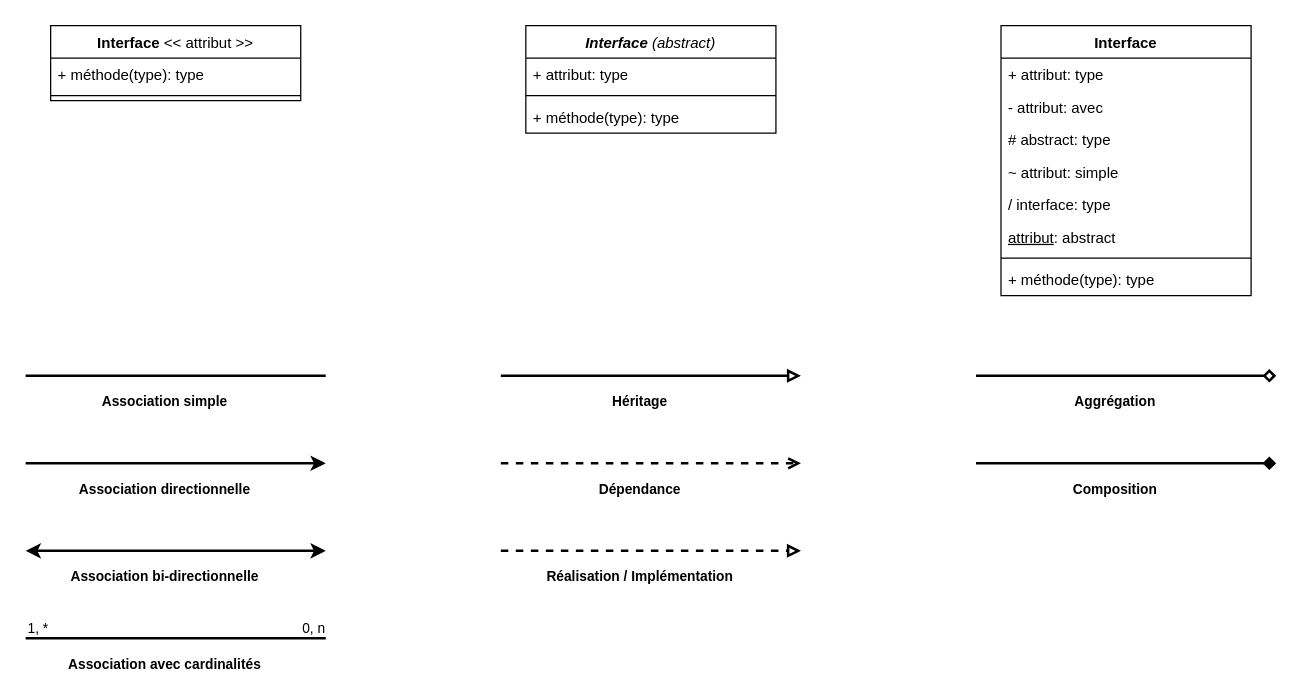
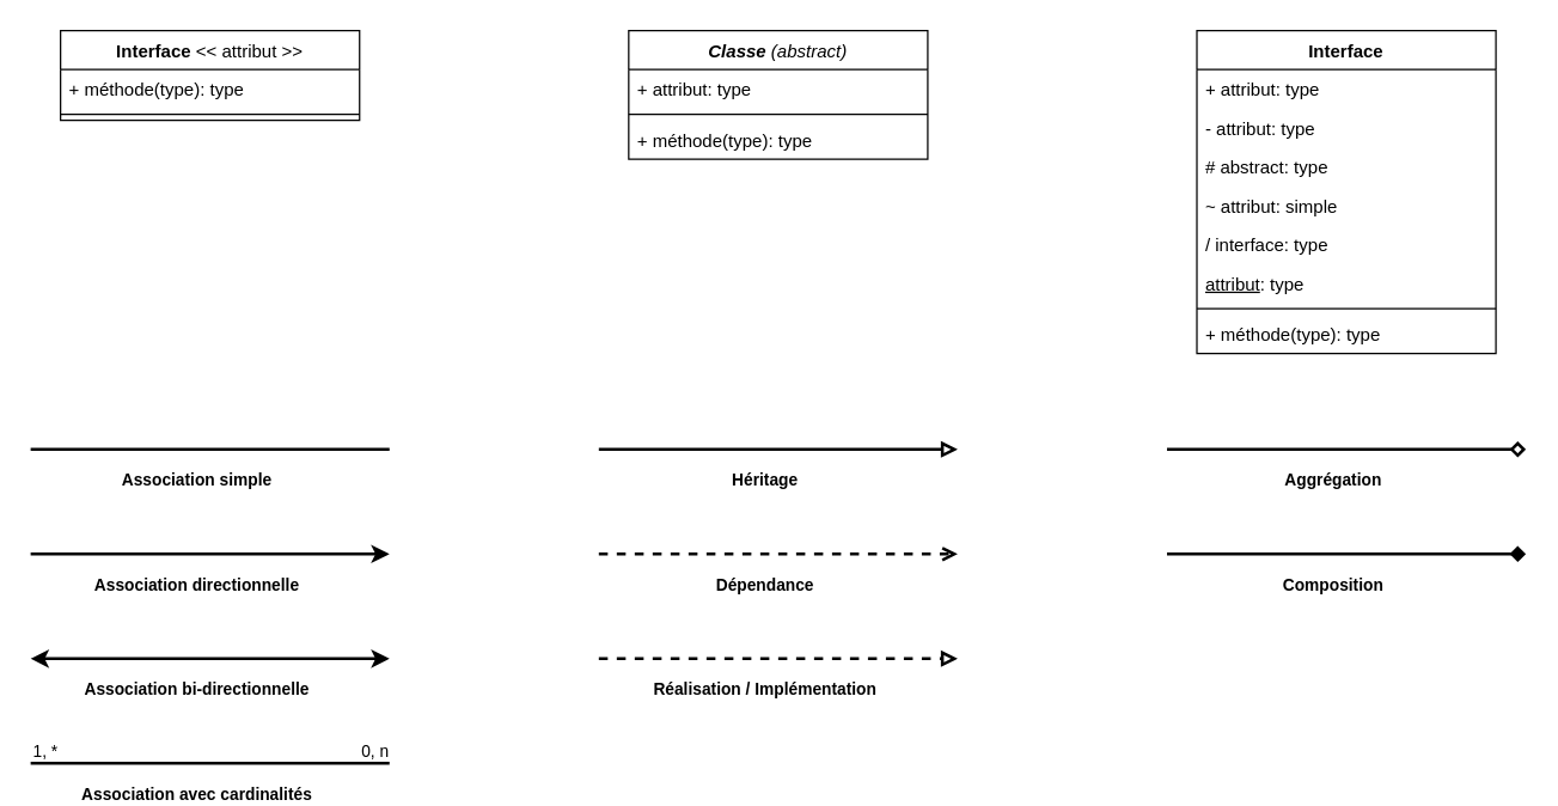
- <mxCell id="13" value="&lt;i&gt;Interface &lt;span style=&quot;font-weight: normal;&quot;&gt;(abstract)&lt;/span&gt;&lt;/i&gt;" style="swimlane;fontStyle=1;align=center;verticalAlign=top;childLayout=stackLayout;horizontal=1;startSize=26;horizontalStack=0;resizeParent=1;resizeParentMax=0;resizeLast=0;collapsible=1;marginBottom=0;whiteSpace=wrap;html=1;" vertex="1" parent="1"><mxGeometry x="420" y="20" width="200" height="86" as="geometry" /></mxCell>
+ <mxCell id="13" value="&lt;i&gt;Classe &lt;span style=&quot;font-weight: normal;&quot;&gt;(abstract)&lt;/span&gt;&lt;/i&gt;" style="swimlane;fontStyle=1;align=center;verticalAlign=top;childLayout=stackLayout;horizontal=1;startSize=26;horizontalStack=0;resizeParent=1;resizeParentMax=0;resizeLast=0;collapsible=1;marginBottom=0;whiteSpace=wrap;html=1;" vertex="1" parent="1"><mxGeometry x="420" y="20" width="200" height="86" as="geometry" /></mxCell>
- <mxCell id="4" value="- attribut: avec" style="text;strokeColor=none;fillColor=none;align=left;verticalAlign=top;spacingLeft=4;spacingRight=4;overflow=hidden;rotatable=0;points=[[0,0.5],[1,0.5]];portConstraint=eastwest;whiteSpace=wrap;html=1;" vertex="1" parent="2"><mxGeometry y="52" width="200" height="26" as="geometry" /></mxCell>
+ <mxCell id="4" value="- attribut: type" style="text;strokeColor=none;fillColor=none;align=left;verticalAlign=top;spacingLeft=4;spacingRight=4;overflow=hidden;rotatable=0;points=[[0,0.5],[1,0.5]];portConstraint=eastwest;whiteSpace=wrap;html=1;" vertex="1" parent="2"><mxGeometry y="52" width="200" height="26" as="geometry" /></mxCell>
- <mxCell id="8" value="&lt;u&gt;attribut&lt;/u&gt;: abstract" style="text;strokeColor=none;fillColor=none;align=left;verticalAlign=top;spacingLeft=4;spacingRight=4;overflow=hidden;rotatable=0;points=[[0,0.5],[1,0.5]];portConstraint=eastwest;whiteSpace=wrap;html=1;" vertex="1" parent="2"><mxGeometry y="156" width="200" height="26" as="geometry" /></mxCell>
+ <mxCell id="8" value="&lt;u&gt;attribut&lt;/u&gt;: type" style="text;strokeColor=none;fillColor=none;align=left;verticalAlign=top;spacingLeft=4;spacingRight=4;overflow=hidden;rotatable=0;points=[[0,0.5],[1,0.5]];portConstraint=eastwest;whiteSpace=wrap;html=1;" vertex="1" parent="2"><mxGeometry y="156" width="200" height="26" as="geometry" /></mxCell>
